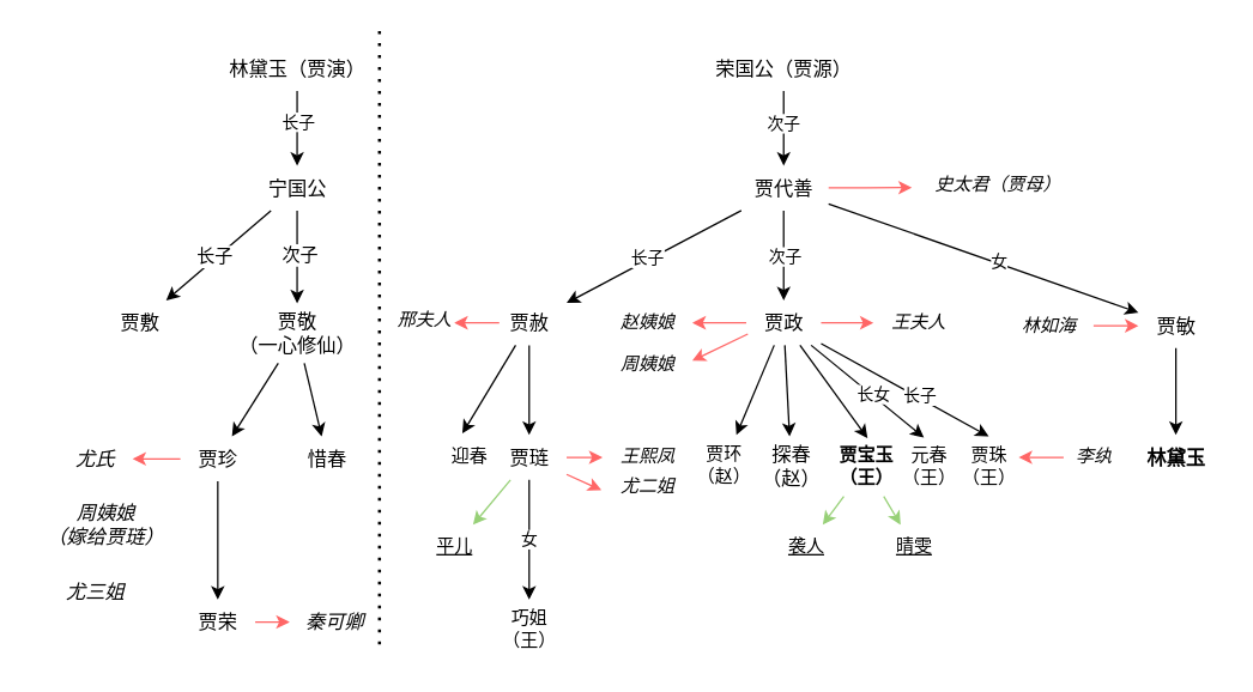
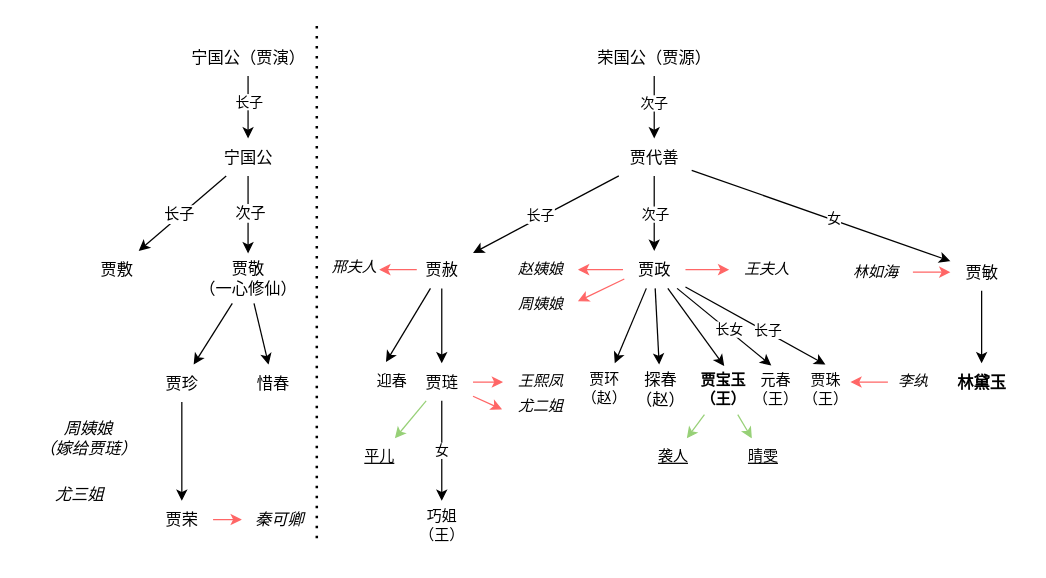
- <mxCell id="4" value="林黛玉（贾演）" style="text;html=1;align=center;verticalAlign=middle;resizable=0;points=[];autosize=1;strokeColor=none;fillColor=none;fontSize=13;fontStyle=0;fontFamily=Helvetica;" parent="1" vertex="1"><mxGeometry x="143" y="30" width="110" height="30" as="geometry" /></mxCell>
+ <mxCell id="4" value="宁国公（贾演）" style="text;html=1;align=center;verticalAlign=middle;resizable=0;points=[];autosize=1;strokeColor=none;fillColor=none;fontSize=13;fontStyle=0;fontFamily=Helvetica;" parent="1" vertex="1"><mxGeometry x="143" y="30" width="110" height="30" as="geometry" /></mxCell>
- <mxCell id="68" value="史太君（贾母）" style="text;html=1;align=center;verticalAlign=middle;resizable=0;points=[];autosize=1;fontStyle=2" vertex="1" parent="1"><mxGeometry x="611" y="108" width="110" height="30" as="geometry" /></mxCell>
- <mxCell id="69" style="edgeStyle=orthogonalEdgeStyle;rounded=0;orthogonalLoop=1;jettySize=auto;html=1;entryX=-0.021;entryY=0.555;entryDx=0;entryDy=0;entryPerimeter=0;strokeColor=#FF6666;" edge="1" parent="1" source="18" target="68"><mxGeometry relative="1" as="geometry"><Array as="points"><mxPoint x="578" y="125" /></Array></mxGeometry></mxCell>
- <mxCell id="30" value="尤氏" style="text;html=1;align=center;verticalAlign=middle;resizable=0;points=[];autosize=1;fontSize=13;fontStyle=2;fontFamily=Helvetica;" parent="1" vertex="1"><mxGeometry x="38" y="291" width="50" height="30" as="geometry" /></mxCell>
- <mxCell id="27" value="" style="edgeStyle=orthogonalEdgeStyle;rounded=0;orthogonalLoop=1;jettySize=auto;html=1;strokeColor=#FF6666;fontStyle=0;fontFamily=Helvetica;" parent="1" source="24" target="30" edge="1"><mxGeometry relative="1" as="geometry" /></mxCell>
